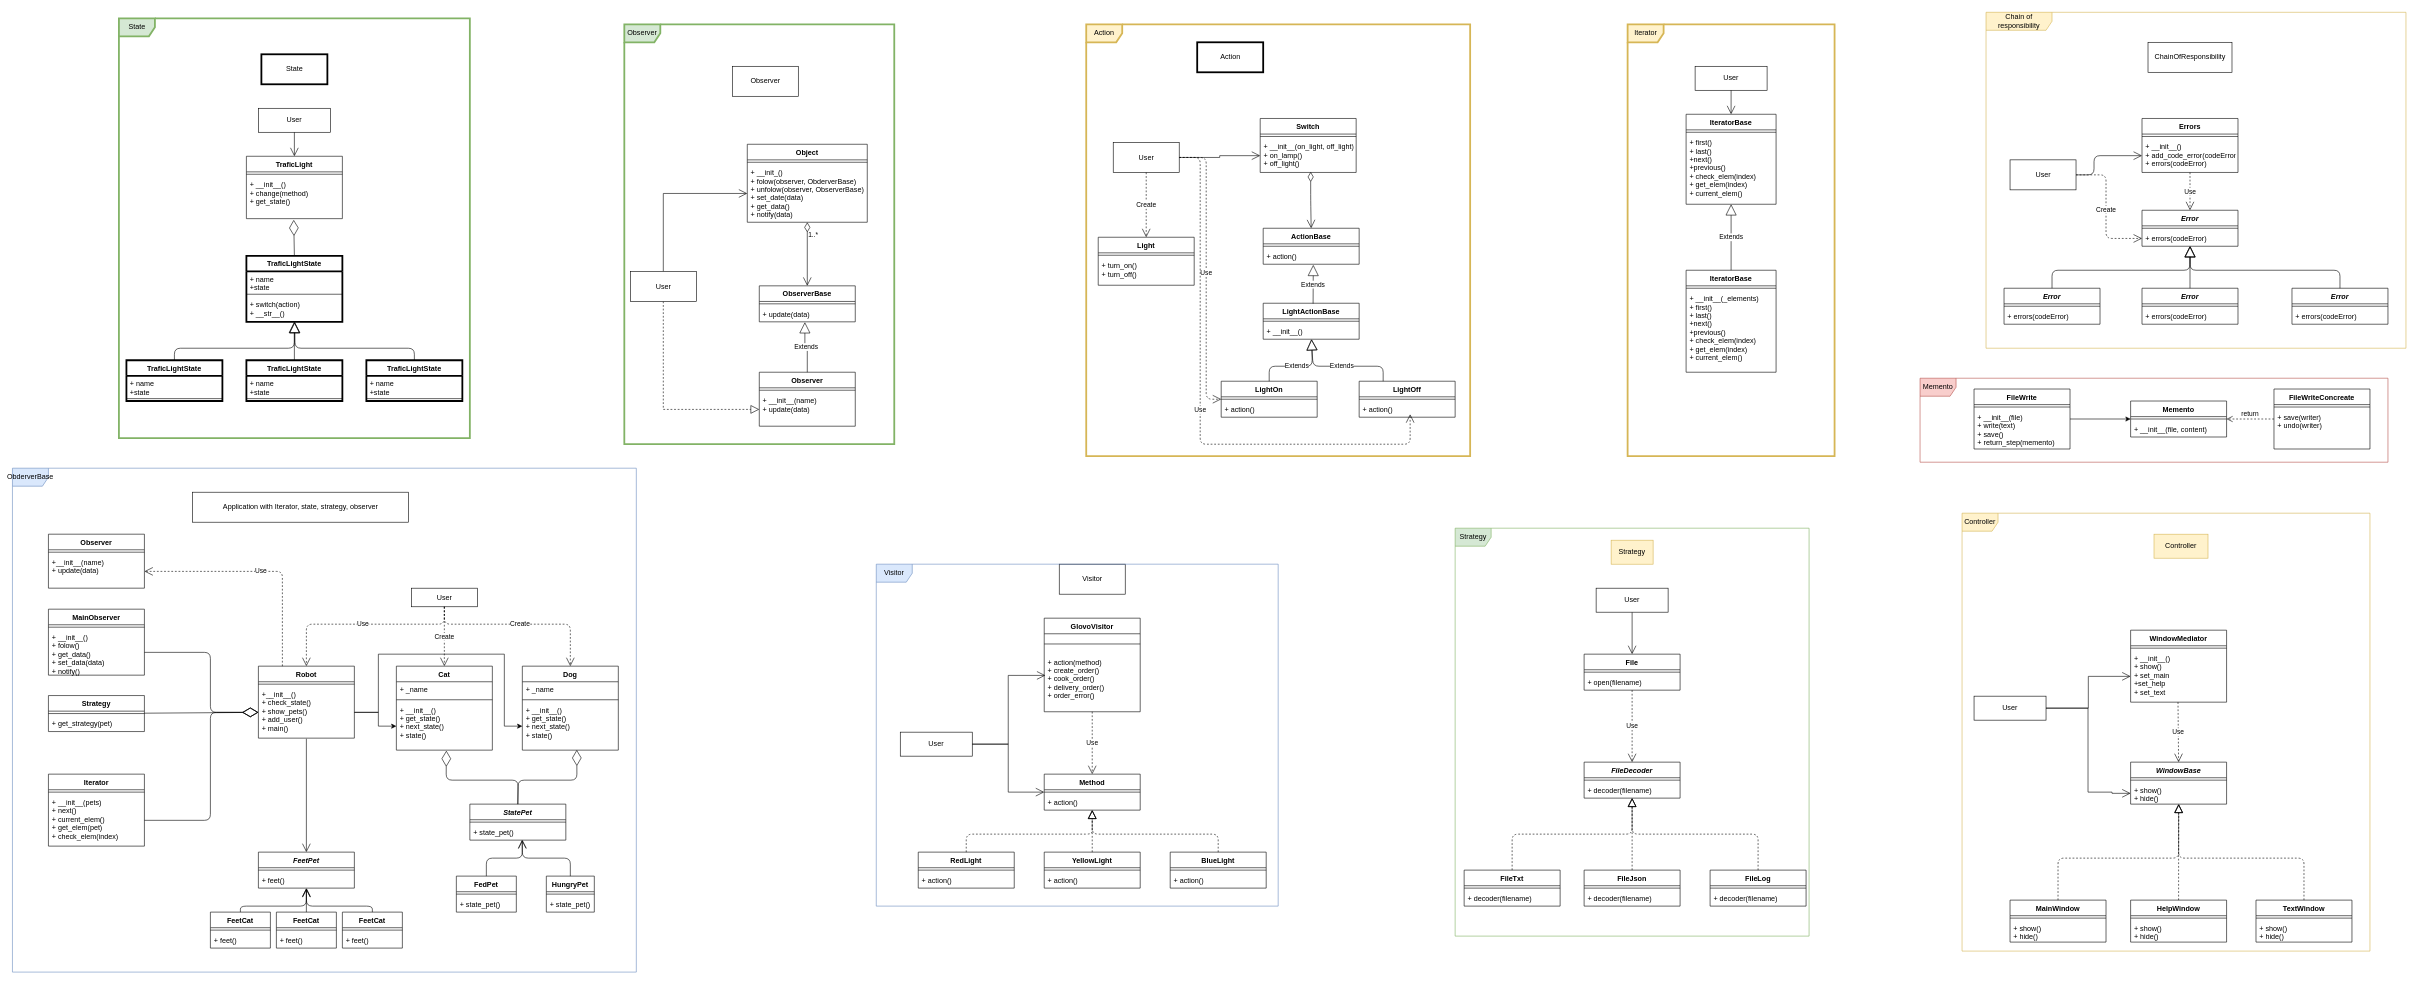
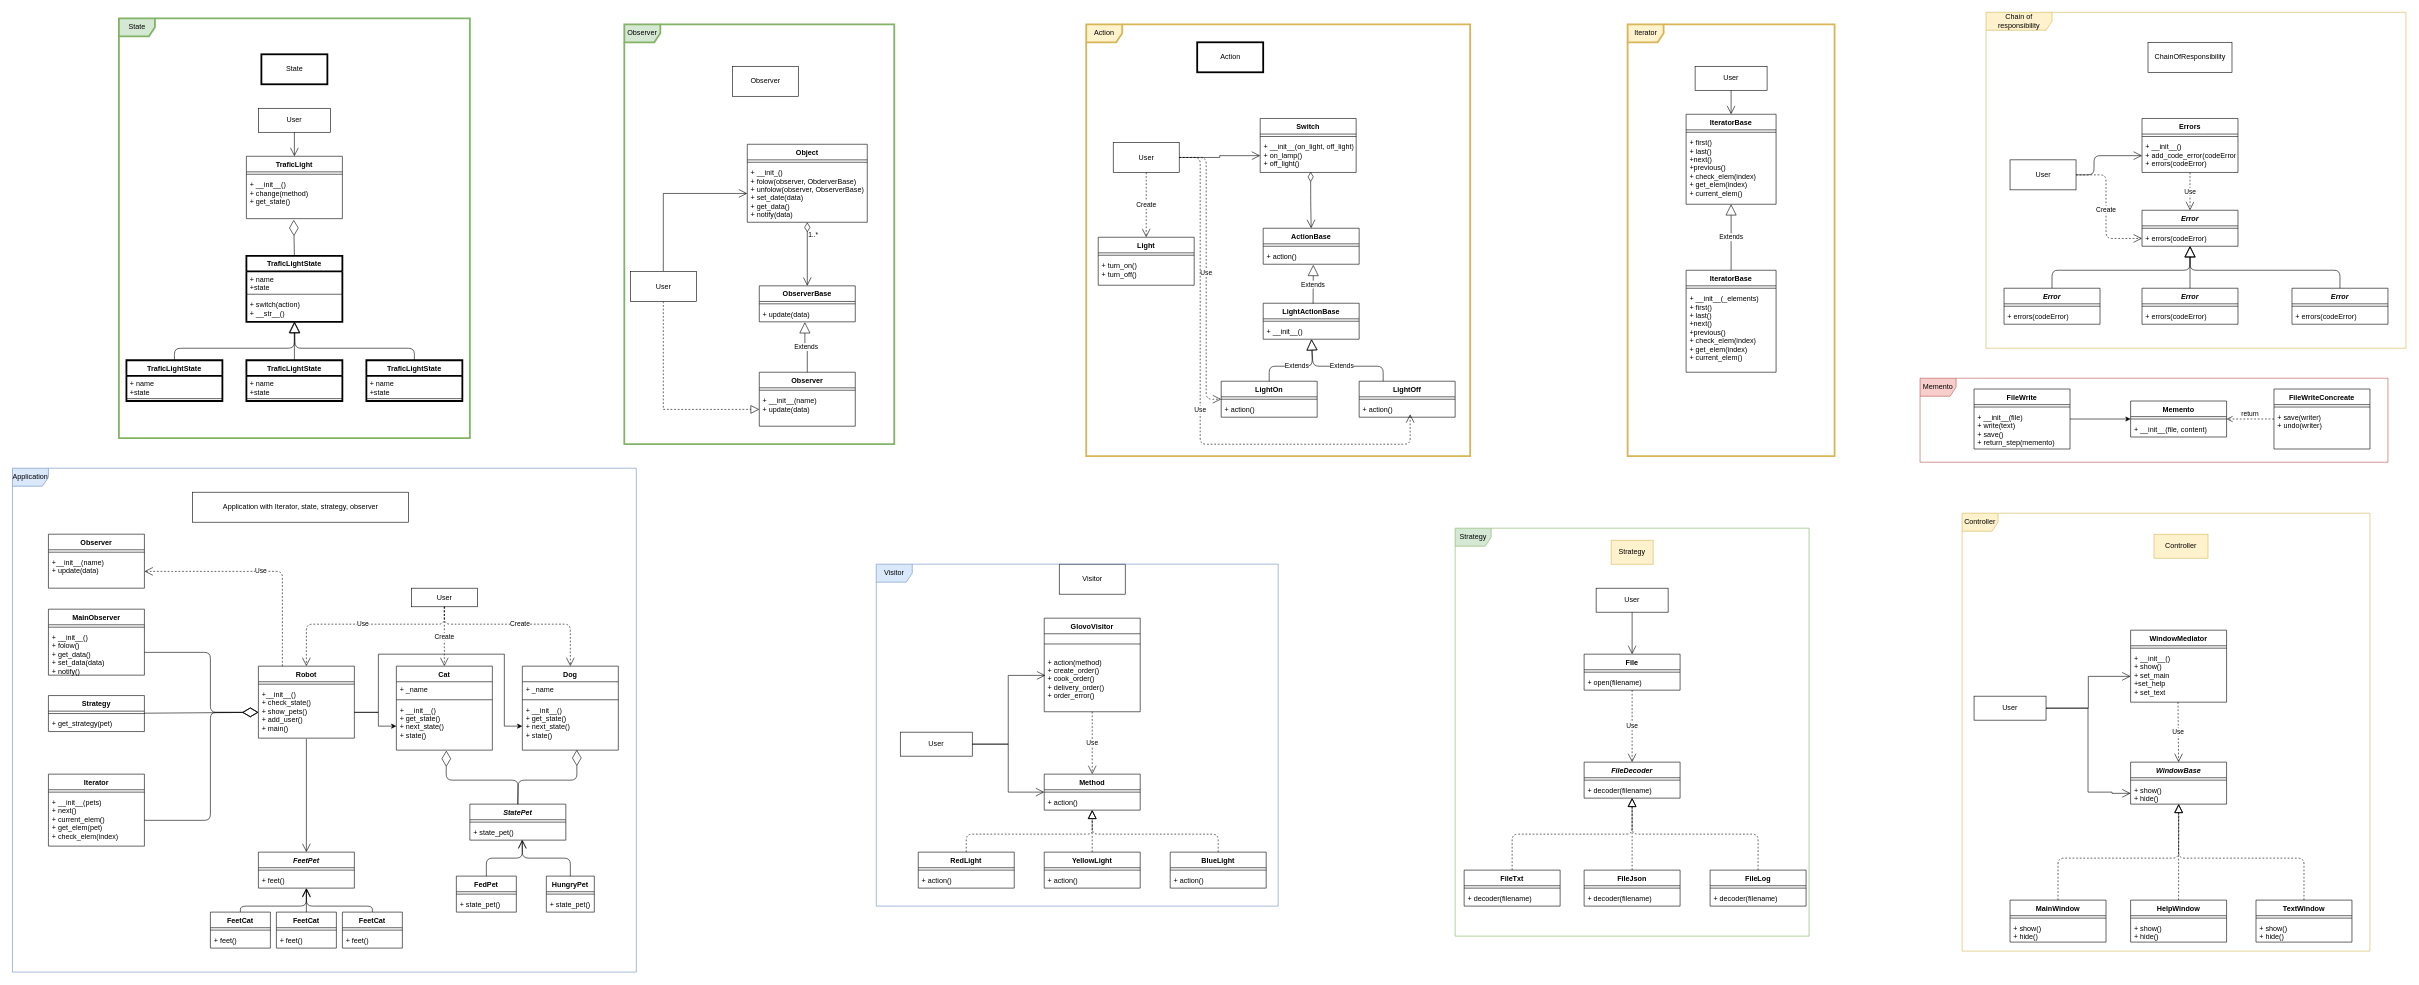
- <mxCell id="144" value="ObderverBase" style="shape=umlFrame;whiteSpace=wrap;html=1;fillColor=#dae8fc;strokeColor=#6c8ebf;" parent="1" vertex="1"><mxGeometry x="20" y="780" width="1040" height="840" as="geometry" /></mxCell>
+ <mxCell id="144" value="Application" style="shape=umlFrame;whiteSpace=wrap;html=1;fillColor=#dae8fc;strokeColor=#6c8ebf;" parent="1" vertex="1"><mxGeometry x="20" y="780" width="1040" height="840" as="geometry" /></mxCell>
